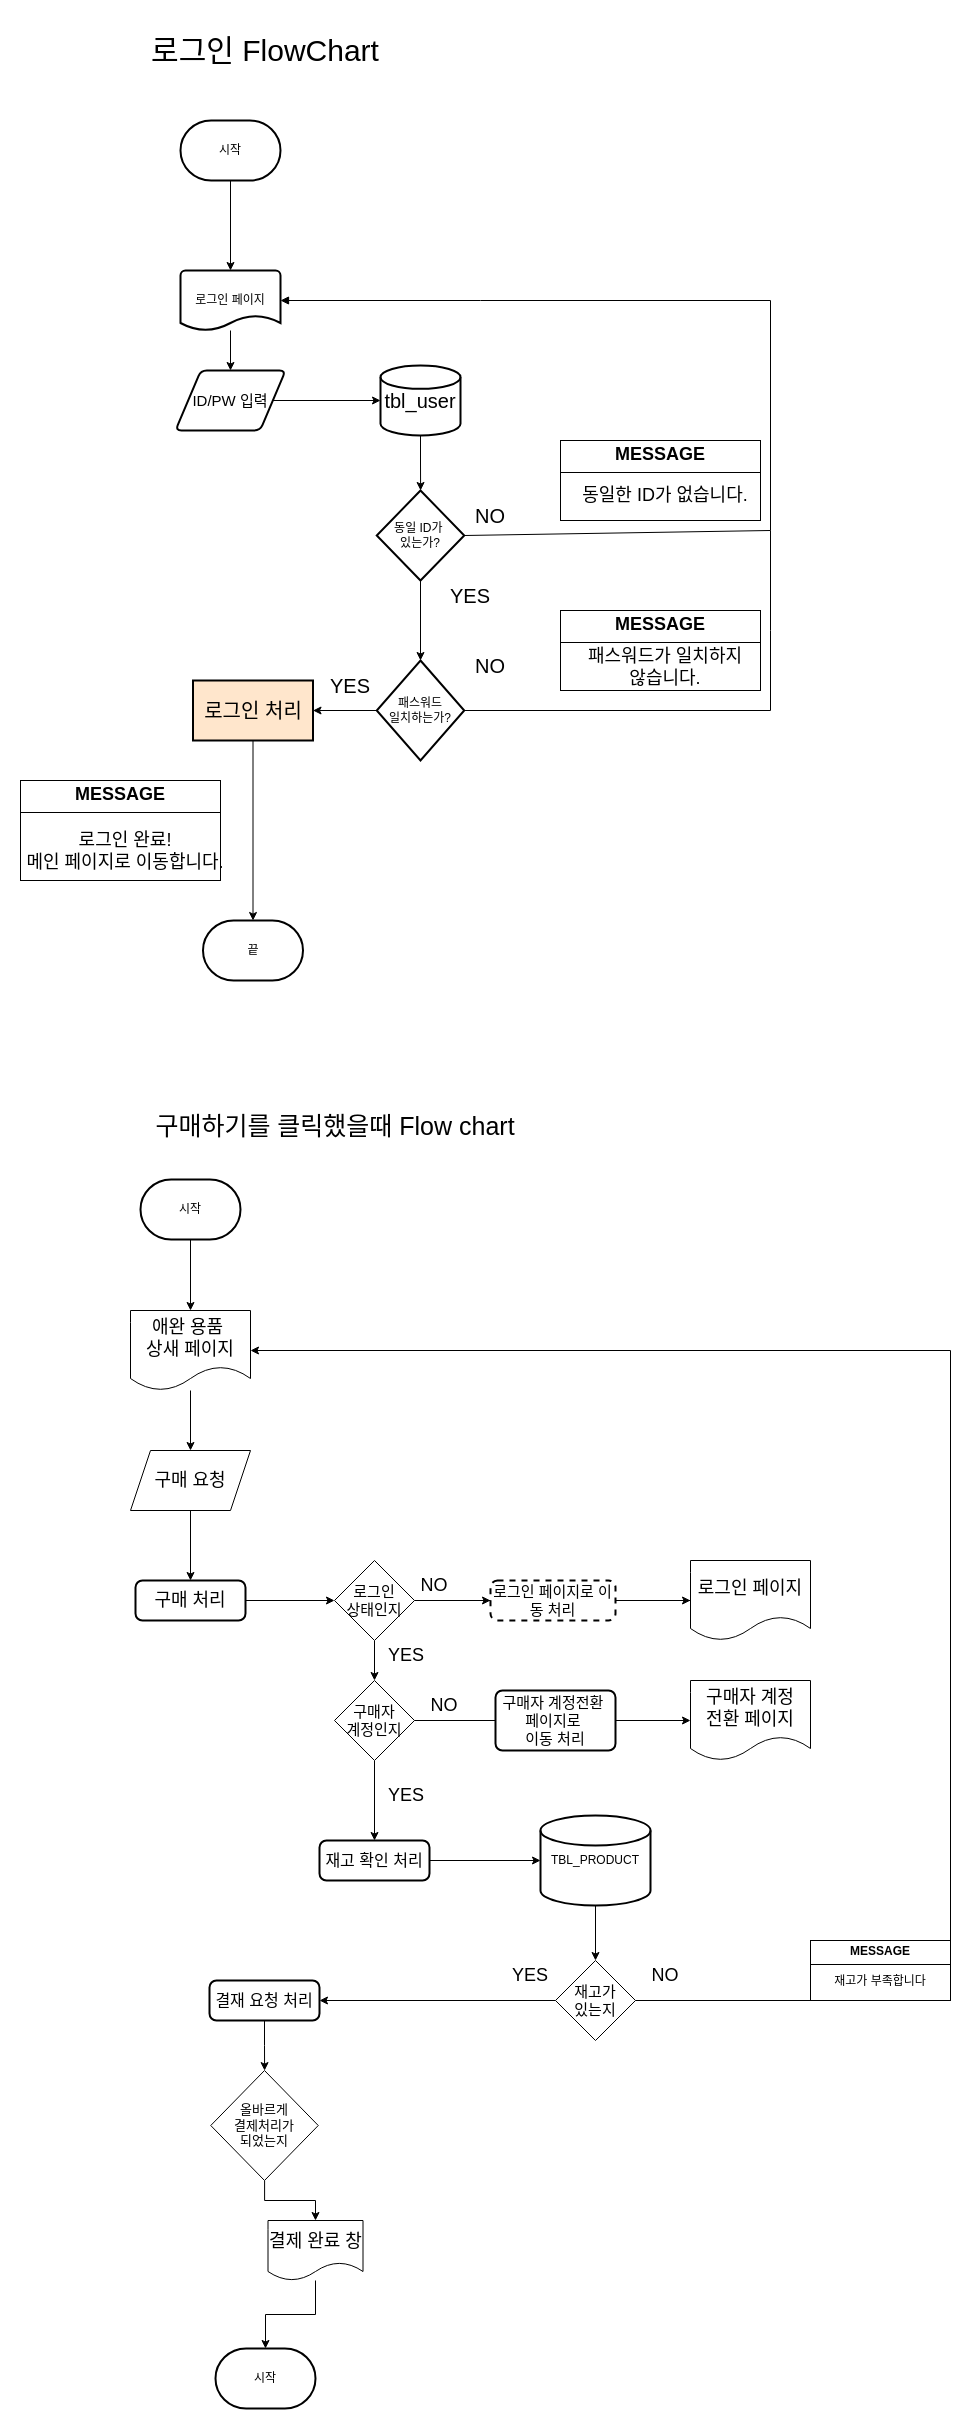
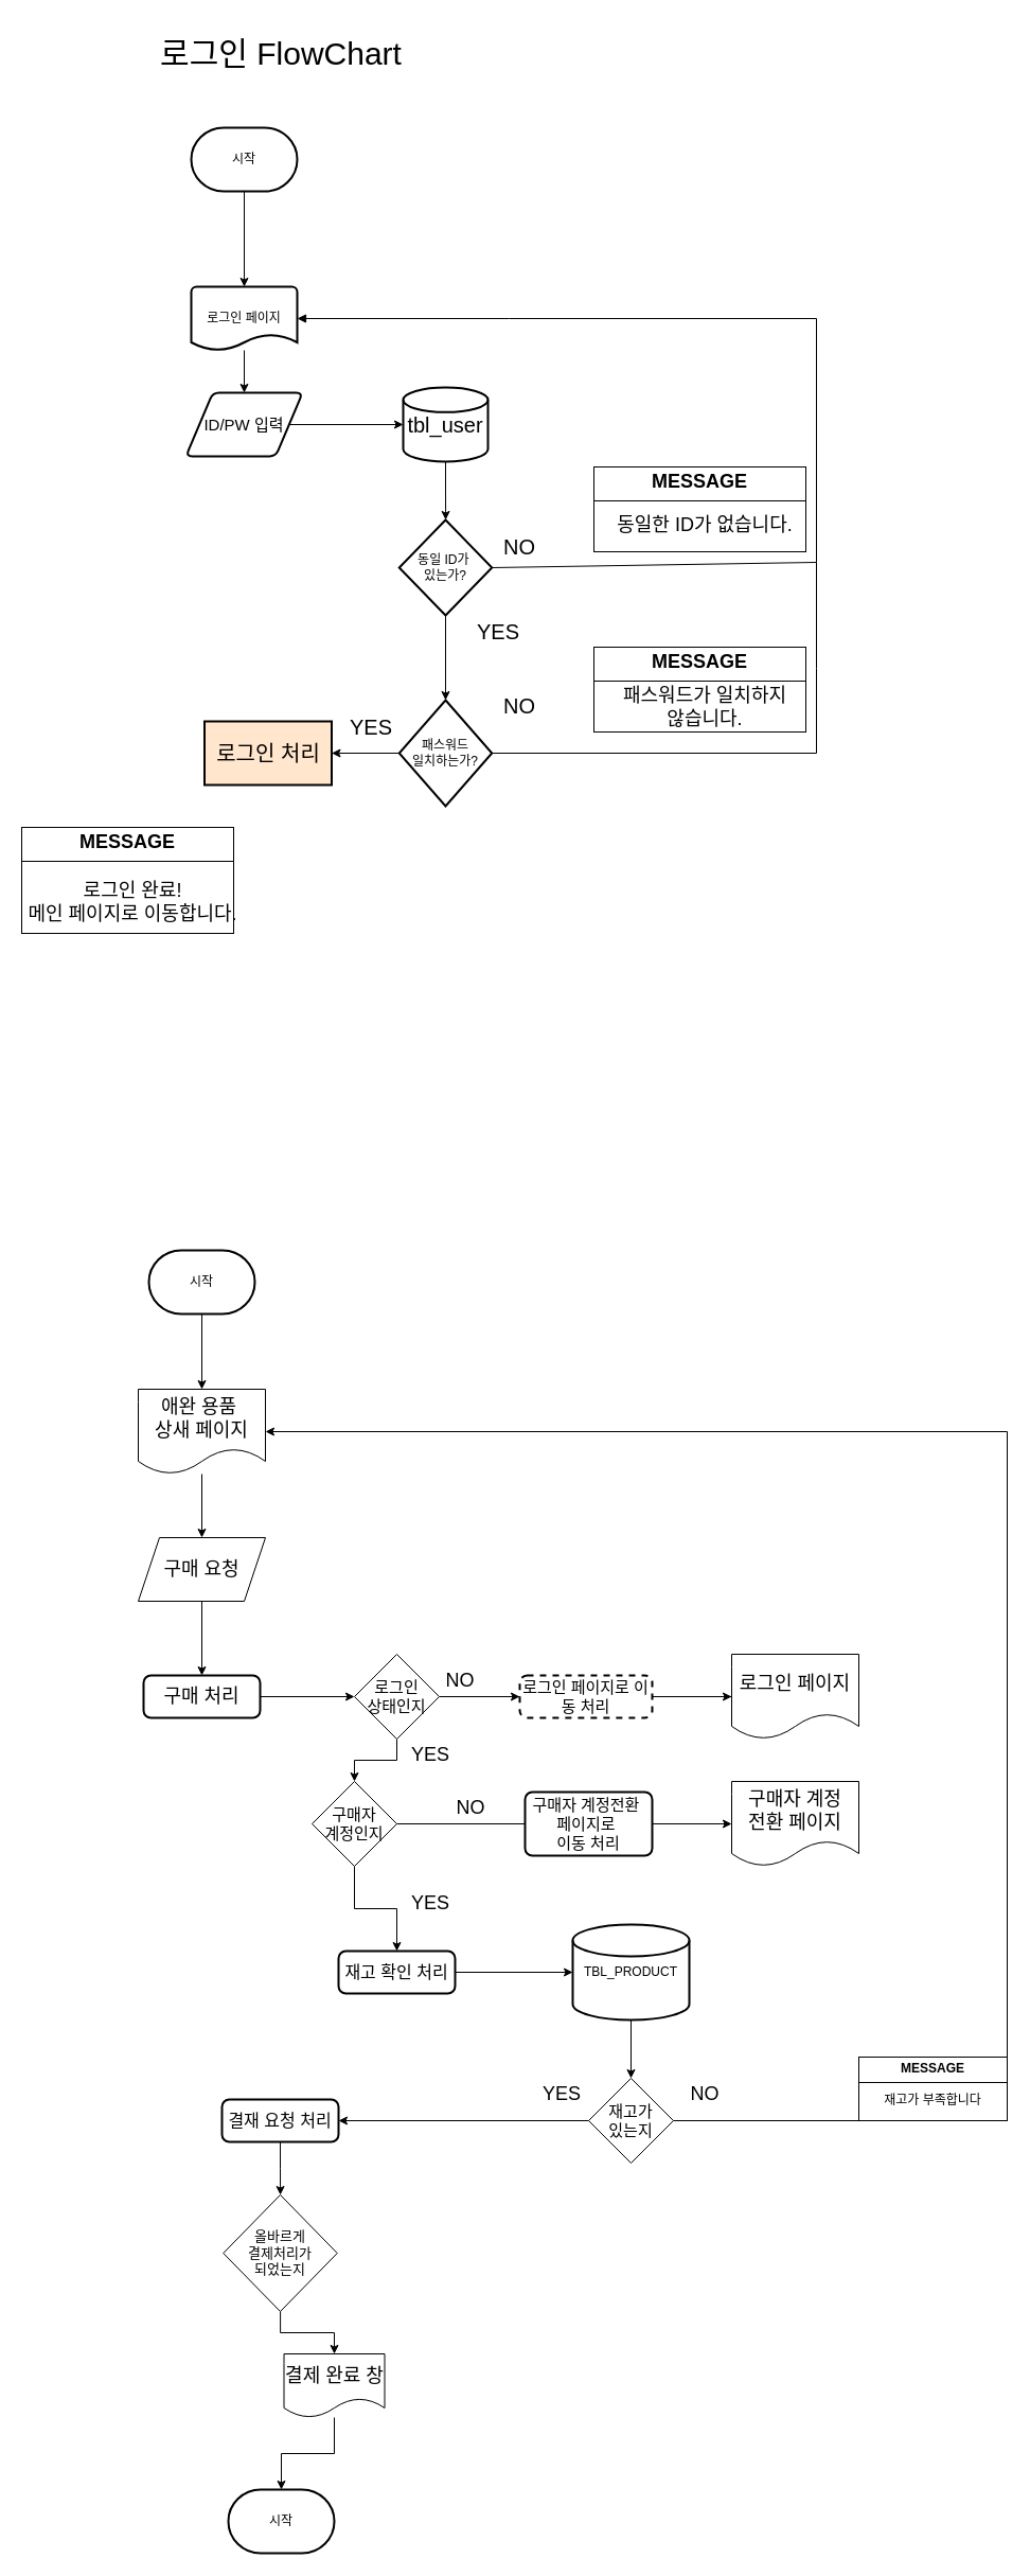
- <mxCell id="26" value="" style="edgeStyle=orthogonalEdgeStyle;rounded=0;orthogonalLoop=1;jettySize=auto;html=1;" edge="1" parent="1" source="27" target="7"><mxGeometry relative="1" as="geometry" /></mxCell>
- <mxCell id="7" value="끝" style="strokeWidth=2;html=1;shape=mxgraph.flowchart.terminator;whiteSpace=wrap;" vertex="1" parent="1"><mxGeometry x="202.5" y="920" width="100" height="60" as="geometry" /></mxCell>
- <mxCell id="32" value="&lt;font style=&quot;font-size: 25px;&quot;&gt;구매하기를 클릭했을때 Flow chart&lt;/font&gt;" style="text;html=1;align=center;verticalAlign=middle;whiteSpace=wrap;rounded=0;" vertex="1" parent="1"><mxGeometry x="90" y="1110" width="490" height="30" as="geometry" /></mxCell>
- <mxCell id="41" value="&lt;span style=&quot;font-size: 15px;&quot;&gt;구매자&lt;/span&gt;&lt;div&gt;&lt;span style=&quot;font-size: 15px;&quot;&gt;계정인지&lt;/span&gt;&lt;/div&gt;" style="rhombus;whiteSpace=wrap;html=1;" vertex="1" parent="1"><mxGeometry x="334" y="1680" width="80" height="80" as="geometry" /></mxCell>
+ <mxCell id="41" value="&lt;span style=&quot;font-size: 15px;&quot;&gt;구매자&lt;/span&gt;&lt;div&gt;&lt;span style=&quot;font-size: 15px;&quot;&gt;계정인지&lt;/span&gt;&lt;/div&gt;" style="rhombus;whiteSpace=wrap;html=1;" vertex="1" parent="1"><mxGeometry x="294" y="1680" width="80" height="80" as="geometry" /></mxCell>
